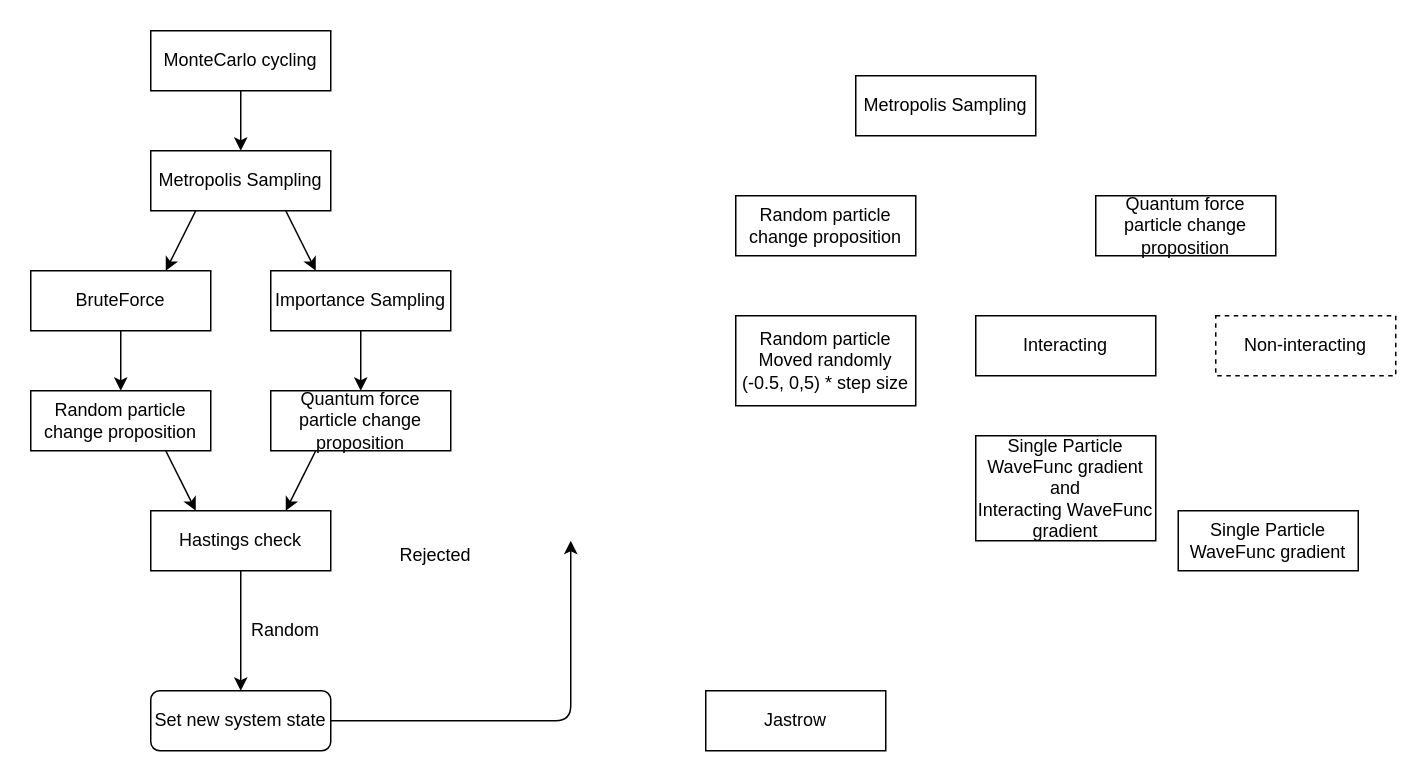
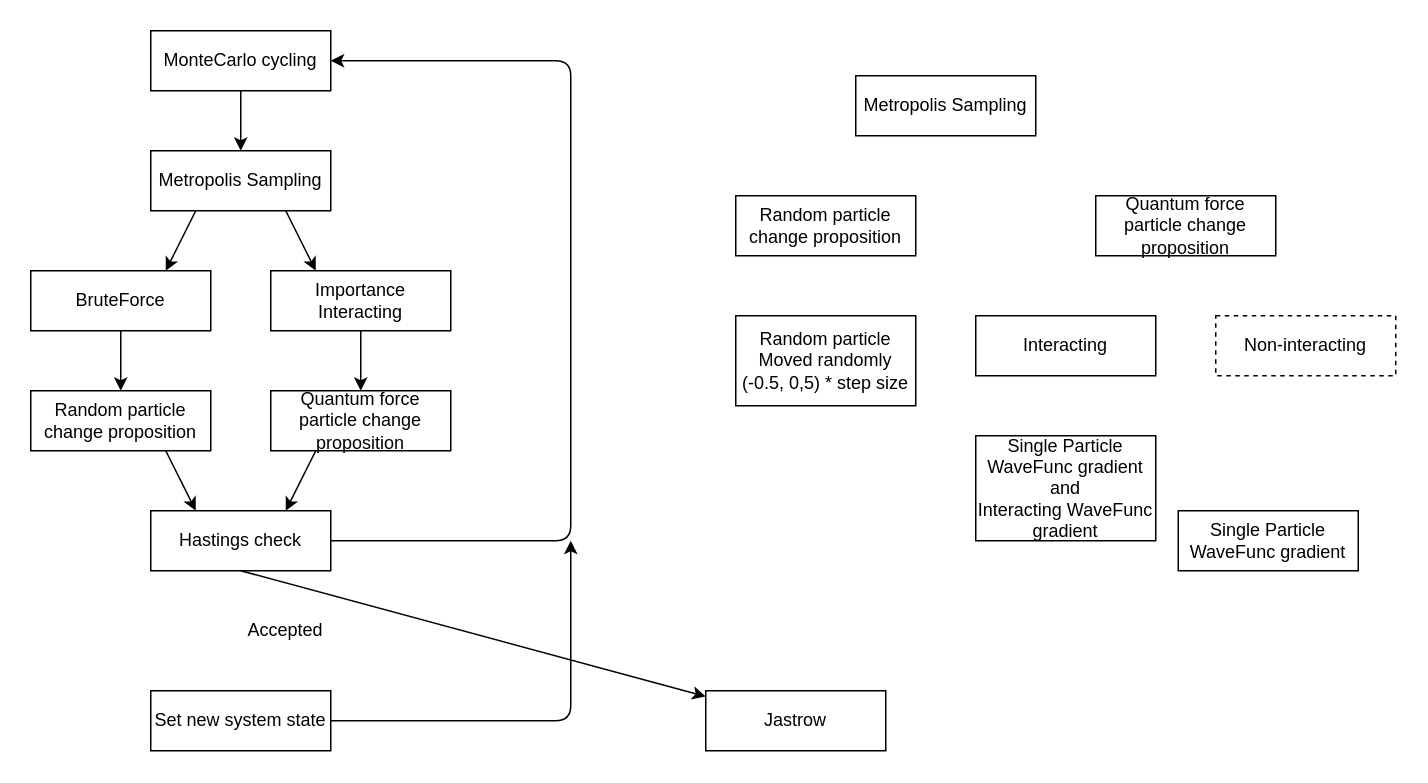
- <mxCell id="4" value="Importance Sampling" style="rounded=0;whiteSpace=wrap;html=1;" vertex="1" parent="1"><mxGeometry x="180" y="180" width="120" height="40" as="geometry" /></mxCell>
+ <mxCell id="4" value="Importance Interacting" style="rounded=0;whiteSpace=wrap;html=1;" vertex="1" parent="1"><mxGeometry x="180" y="180" width="120" height="40" as="geometry" /></mxCell>
+ <mxCell id="12" value="" style="endArrow=classic;html=1;exitX=1;exitY=0.5;exitDx=0;exitDy=0;entryX=1;entryY=0.5;entryDx=0;entryDy=0;" edge="1" parent="1" source="11" target="2"><mxGeometry width="50" height="50" relative="1" as="geometry"><mxPoint x="140" y="340" as="sourcePoint" /><mxPoint x="380" y="40" as="targetPoint" /><Array as="points"><mxPoint x="380" y="360" /><mxPoint x="380" y="130" /><mxPoint x="380" y="40" /></Array></mxGeometry></mxCell>
- <mxCell id="13" value="Rejected" style="text;html=1;strokeColor=none;fillColor=none;align=center;verticalAlign=middle;whiteSpace=wrap;rounded=0;" vertex="1" parent="1"><mxGeometry x="270" y="360" width="40" height="20" as="geometry" /></mxCell>
- <mxCell id="15" value="" style="endArrow=classic;html=1;exitX=0.5;exitY=1;exitDx=0;exitDy=0;entryX=0.5;entryY=0;entryDx=0;entryDy=0;" edge="1" parent="1" source="11" target="14"><mxGeometry width="50" height="50" relative="1" as="geometry"><mxPoint x="140" y="340" as="sourcePoint" /><mxPoint x="190" y="290" as="targetPoint" /></mxGeometry></mxCell>
+ <mxCell id="15" value="" style="endArrow=classic;html=1;exitX=0.5;exitY=1;exitDx=0;exitDy=0;" edge="1" parent="1" source="11" target="10"><mxGeometry width="50" height="50" relative="1" as="geometry"><mxPoint x="140" y="340" as="sourcePoint" /><mxPoint x="190" y="290" as="targetPoint" /></mxGeometry></mxCell>
- <mxCell id="16" value="Random" style="text;html=1;strokeColor=none;fillColor=none;align=center;verticalAlign=middle;whiteSpace=wrap;rounded=0;" vertex="1" parent="1"><mxGeometry x="170" y="410" width="40" height="20" as="geometry" /></mxCell>
+ <mxCell id="16" value="Accepted" style="text;html=1;strokeColor=none;fillColor=none;align=center;verticalAlign=middle;whiteSpace=wrap;rounded=0;" vertex="1" parent="1"><mxGeometry x="170" y="410" width="40" height="20" as="geometry" /></mxCell>
- <mxCell id="14" value="Set new system state" style="whiteSpace=wrap;html=1;rounded=1;" vertex="1" parent="1"><mxGeometry x="100" y="460" width="120" height="40" as="geometry" /></mxCell>
+ <mxCell id="14" value="Set new system state" style="rounded=0;whiteSpace=wrap;html=1;" vertex="1" parent="1"><mxGeometry x="100" y="460" width="120" height="40" as="geometry" /></mxCell>
